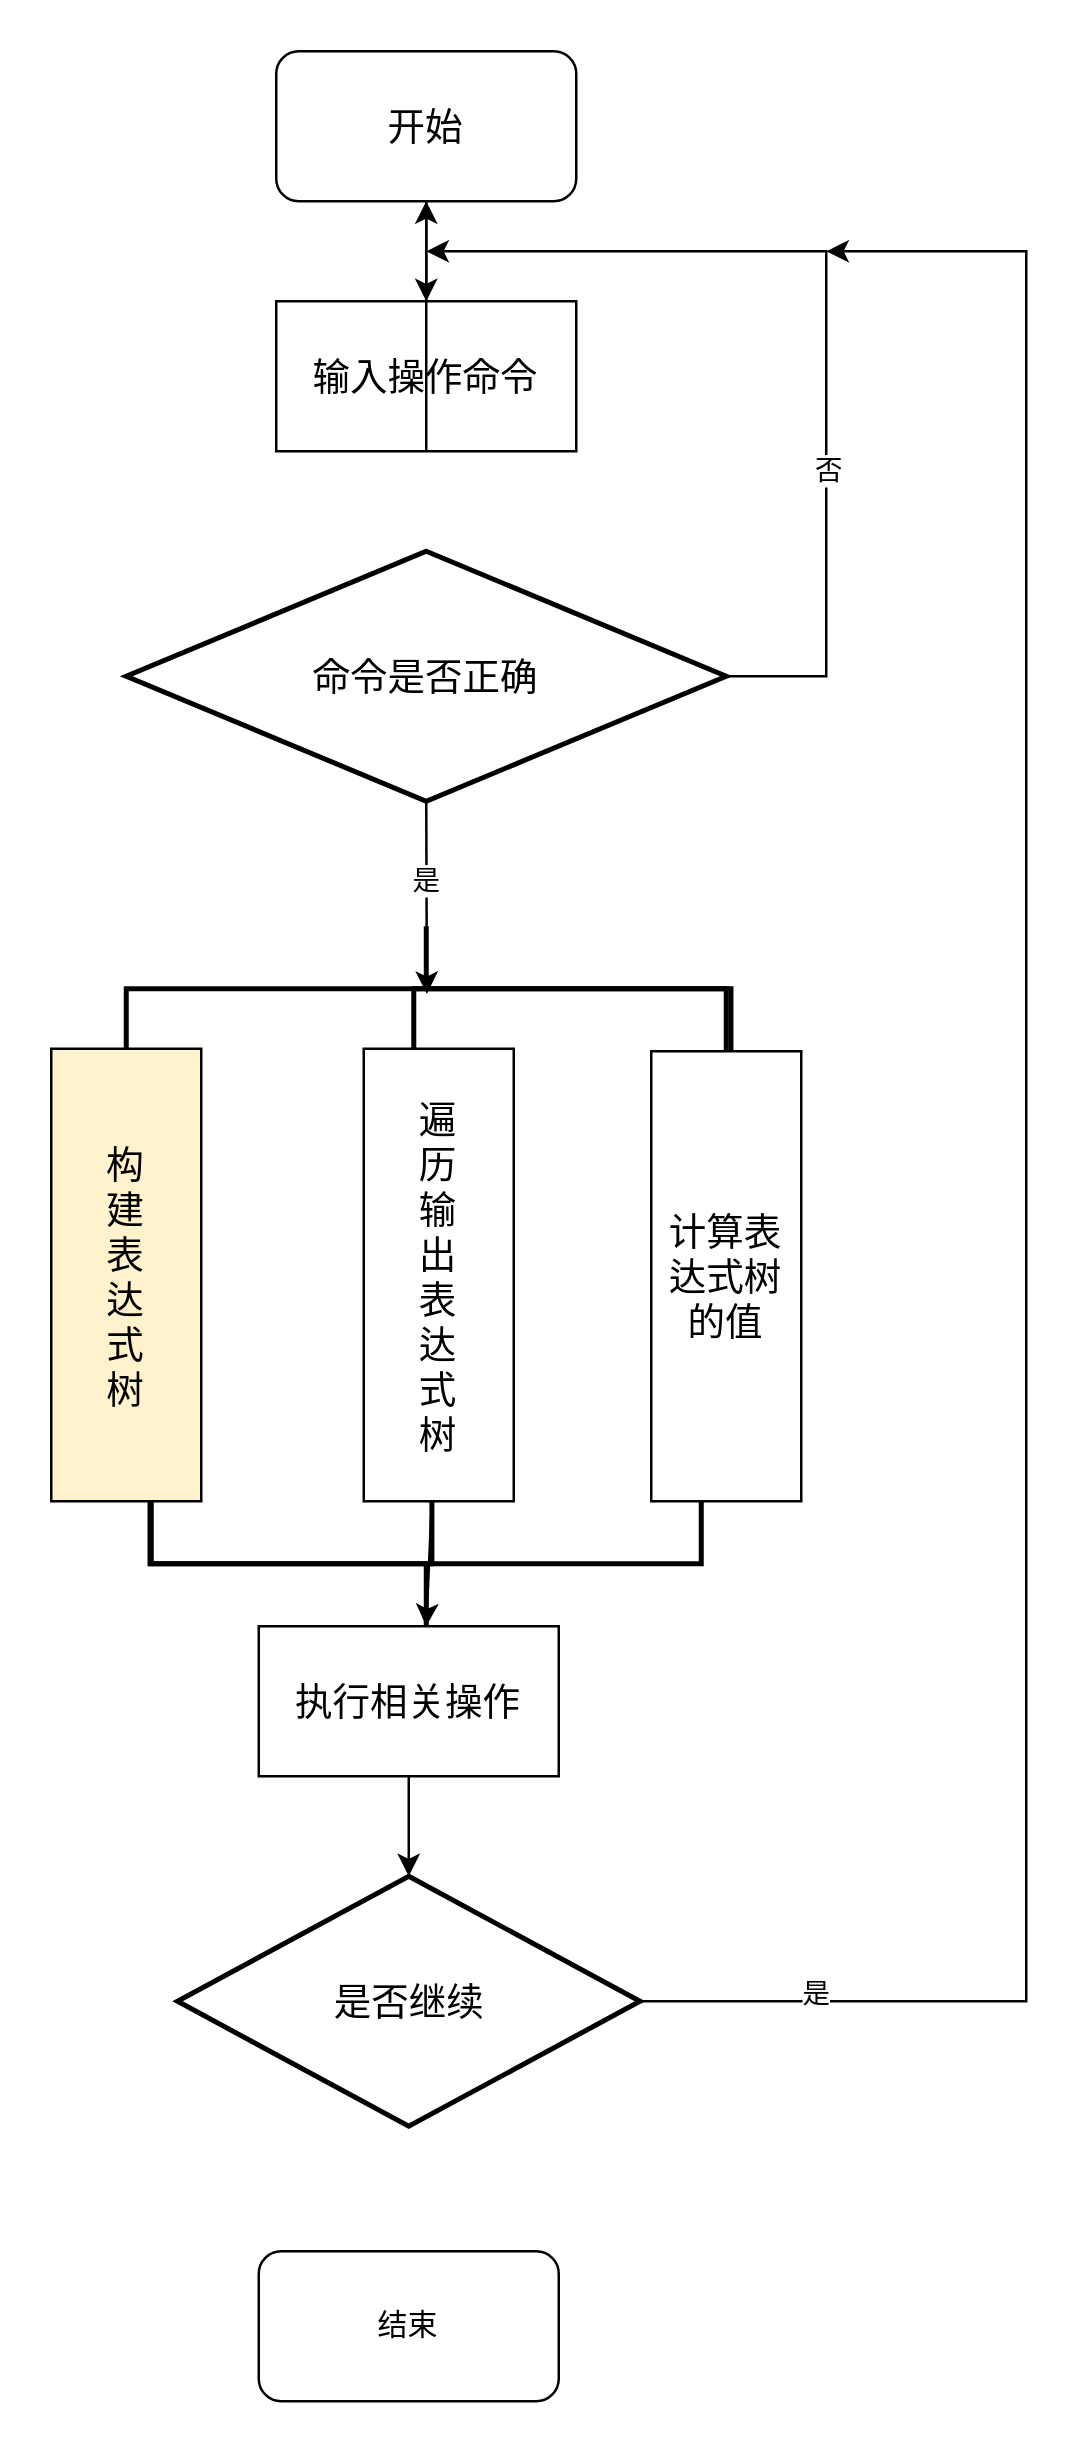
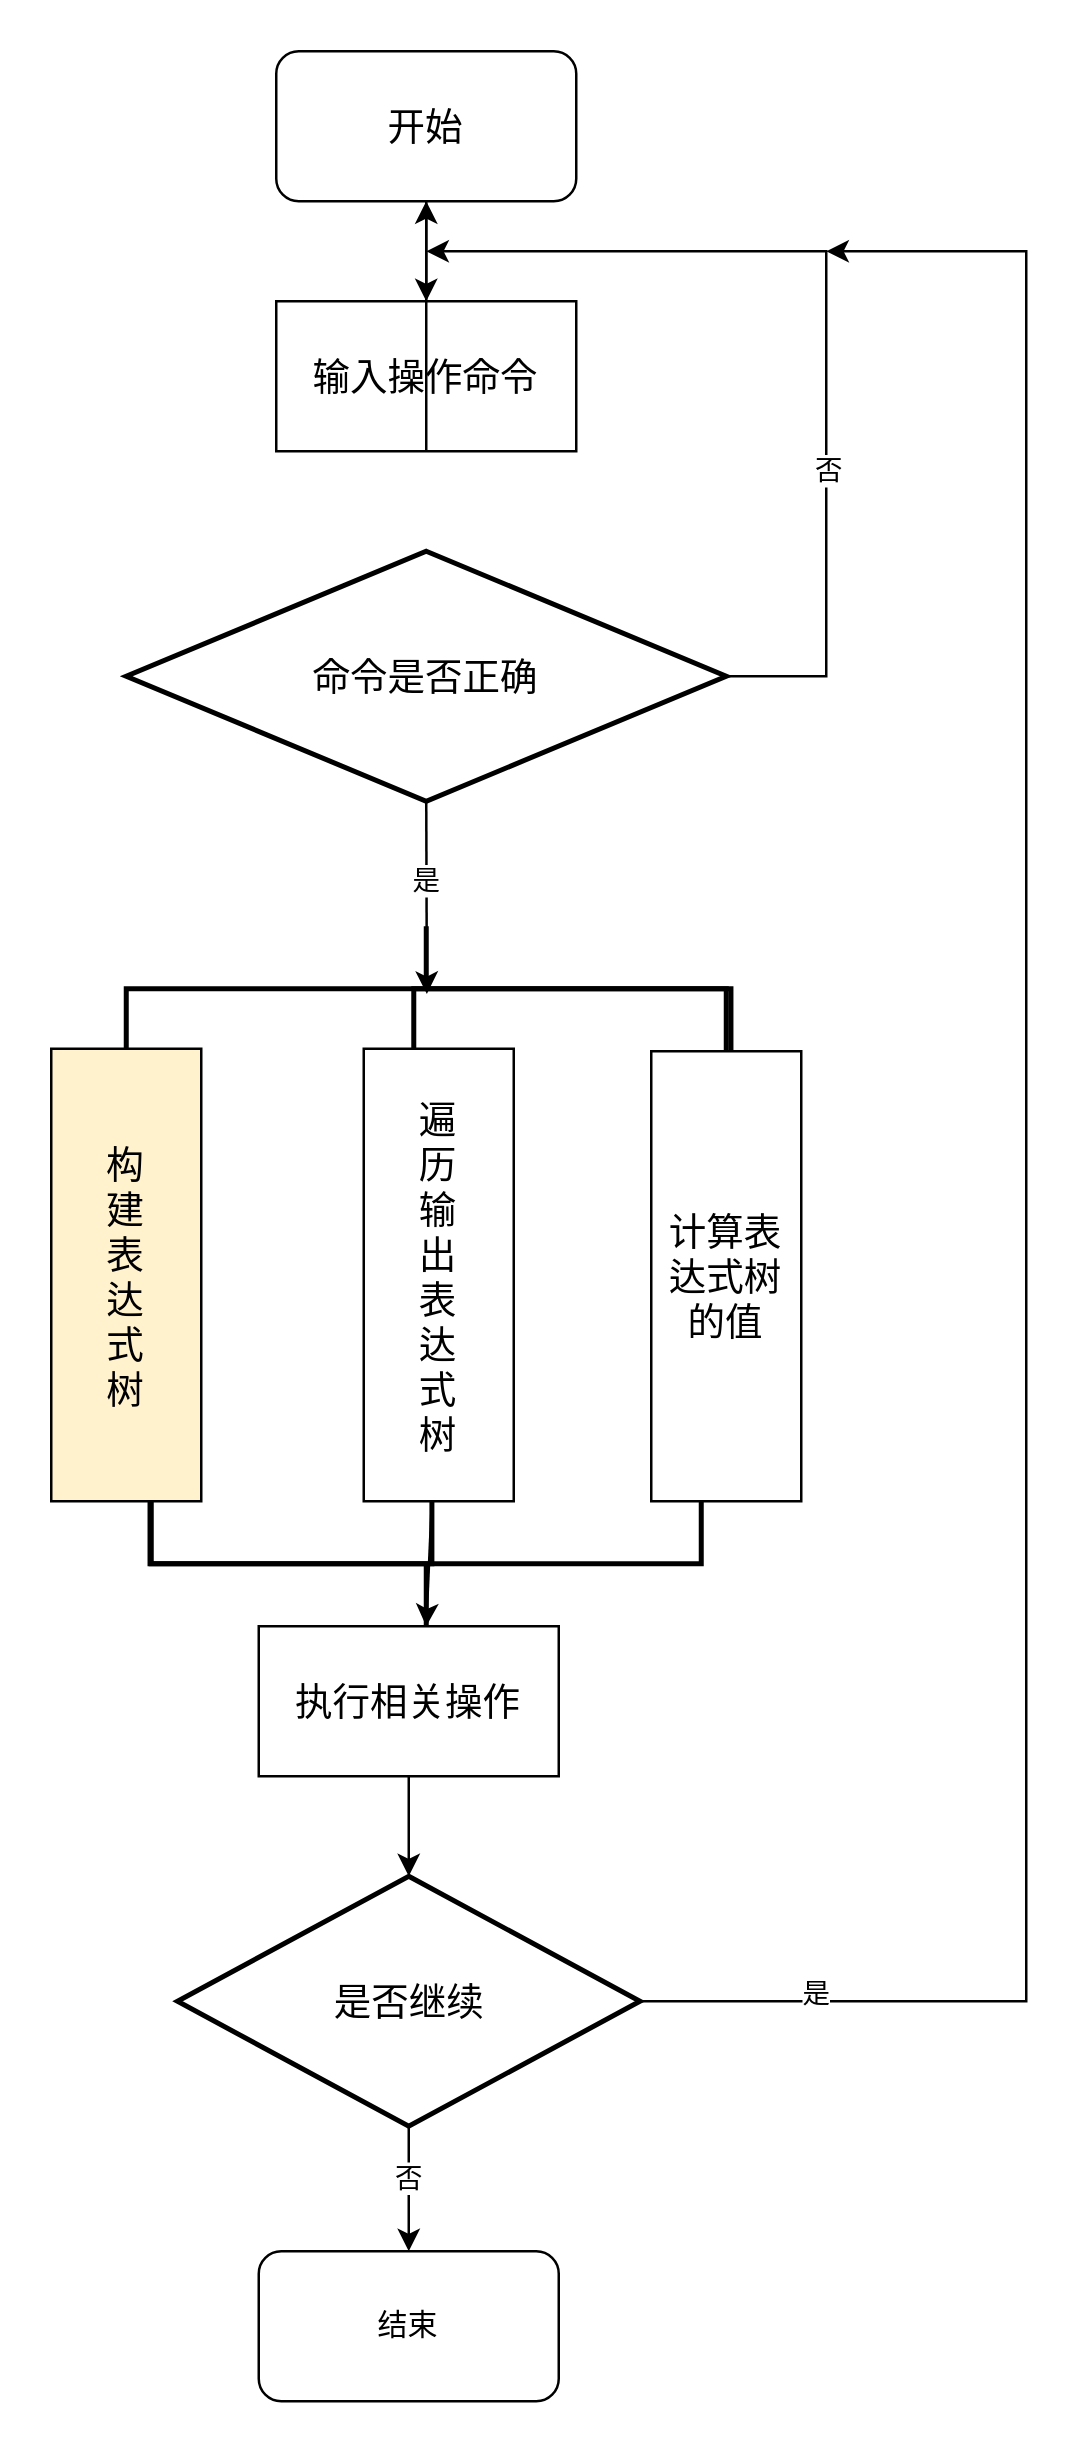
+ <mxCell id="22" style="edgeStyle=orthogonalEdgeStyle;rounded=0;orthogonalLoop=1;jettySize=auto;html=1;exitX=0.5;exitY=1;exitDx=0;exitDy=0;exitPerimeter=0;entryX=0.5;entryY=0;entryDx=0;entryDy=0;" edge="1" parent="1" source="24" target="26"><mxGeometry relative="1" as="geometry" /></mxCell>
+ <mxCell id="23" value="否" style="edgeLabel;html=1;align=center;verticalAlign=middle;resizable=0;points=[];" vertex="1" connectable="0" parent="22"><mxGeometry x="-0.207" y="-1" relative="1" as="geometry"><mxPoint as="offset" /></mxGeometry></mxCell>
